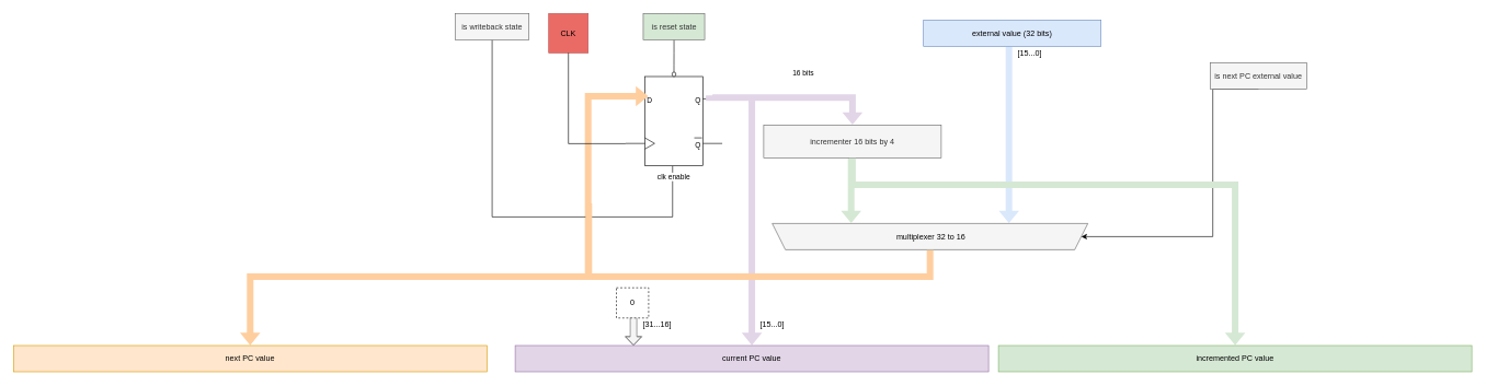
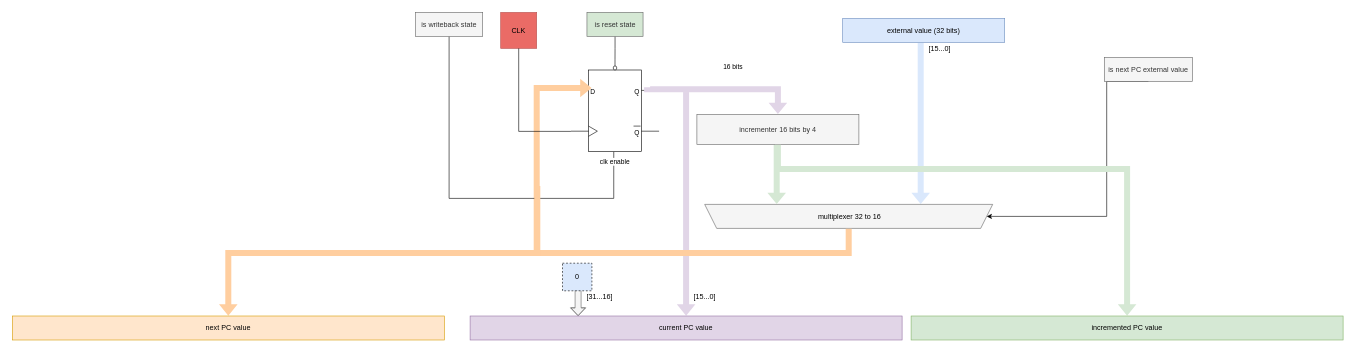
- <mxCell id="21" value="0" style="rounded=0;whiteSpace=wrap;html=1;dashed=1;" parent="1" vertex="1"><mxGeometry x="937" y="438" width="49" height="46" as="geometry" /></mxCell>
+ <mxCell id="21" value="0" style="rounded=0;whiteSpace=wrap;html=1;dashed=1;fillColor=#dae8fc;" parent="1" vertex="1"><mxGeometry x="937" y="438" width="49" height="46" as="geometry" /></mxCell>
